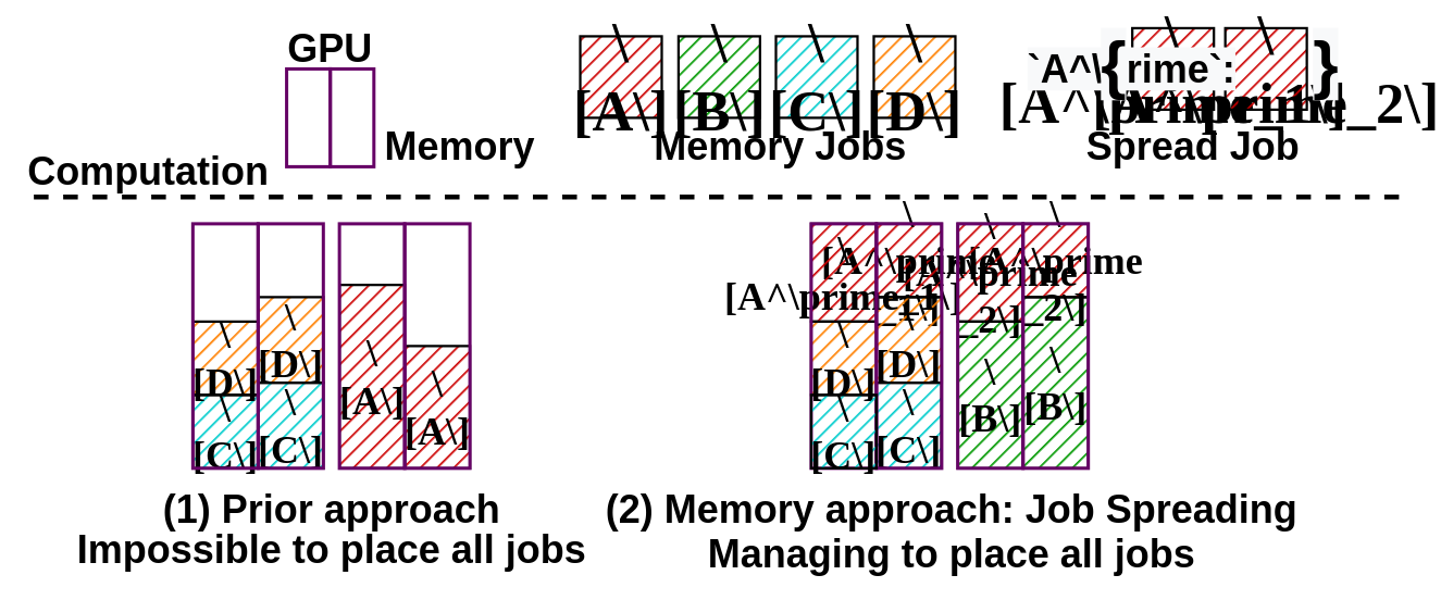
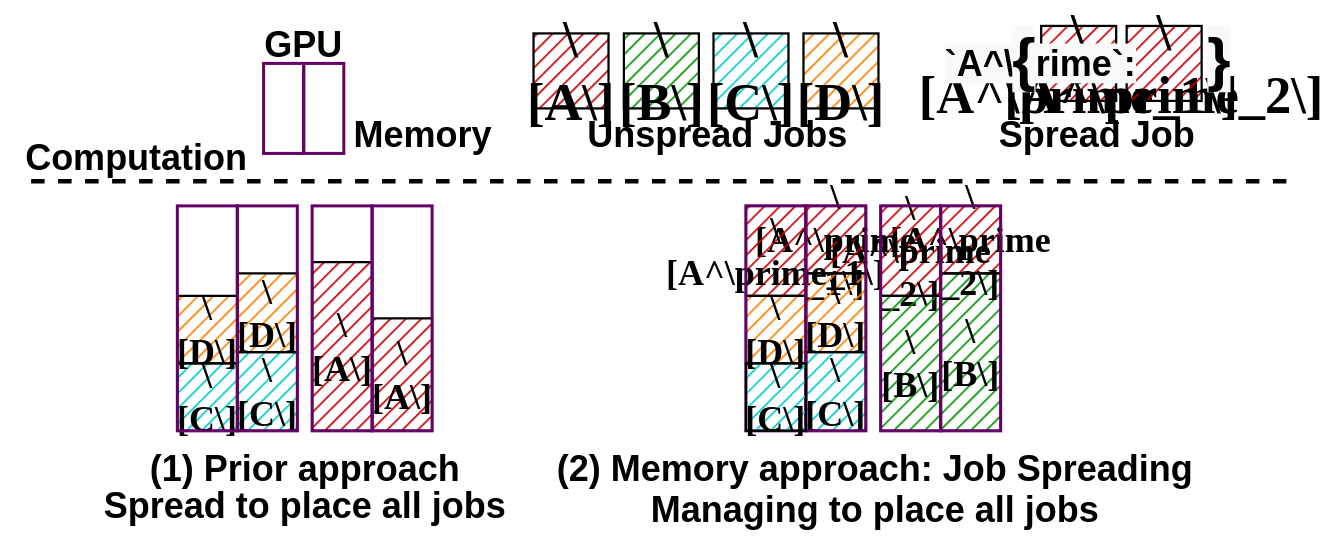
- <mxCell id="27" value="Memory Jobs" style="text;html=1;align=center;verticalAlign=middle;resizable=0;points=[];autosize=1;strokeColor=none;fillColor=none;fontSize=48;fontStyle=1" parent="1" vertex="1"><mxGeometry x="771" y="140" width="370" height="70" as="geometry" /></mxCell>
+ <mxCell id="27" value="Unspread Jobs" style="text;html=1;align=center;verticalAlign=middle;resizable=0;points=[];autosize=1;strokeColor=none;fillColor=none;fontSize=48;fontStyle=1" parent="1" vertex="1"><mxGeometry x="771" y="140" width="370" height="70" as="geometry" /></mxCell>
- <mxCell id="39" value="&lt;font style=&quot;font-size: 48px;&quot;&gt;Impossible to place all jobs&lt;br style=&quot;font-size: 48px;&quot;&gt;&lt;/font&gt;" style="text;html=1;align=center;verticalAlign=middle;resizable=0;points=[];autosize=1;strokeColor=none;fillColor=none;fontStyle=1;fontSize=48;" parent="1" vertex="1"><mxGeometry x="81" y="635" width="650" height="70" as="geometry" /></mxCell>
+ <mxCell id="39" value="&lt;font style=&quot;font-size: 48px;&quot;&gt;Spread to place all jobs&lt;br style=&quot;font-size: 48px;&quot;&gt;&lt;/font&gt;" style="text;html=1;align=center;verticalAlign=middle;resizable=0;points=[];autosize=1;strokeColor=none;fillColor=none;fontStyle=1;fontSize=48;" parent="1" vertex="1"><mxGeometry x="81" y="635" width="650" height="70" as="geometry" /></mxCell>
